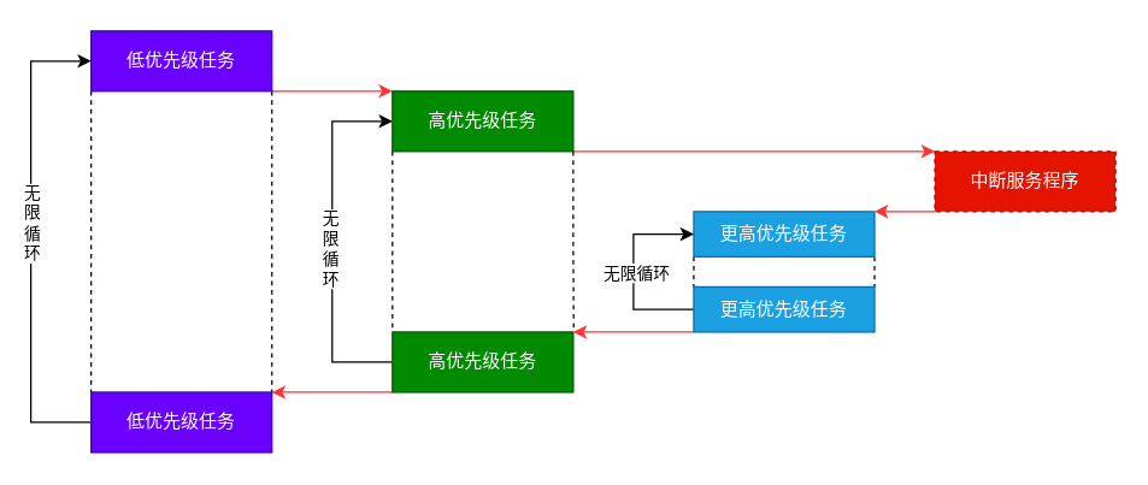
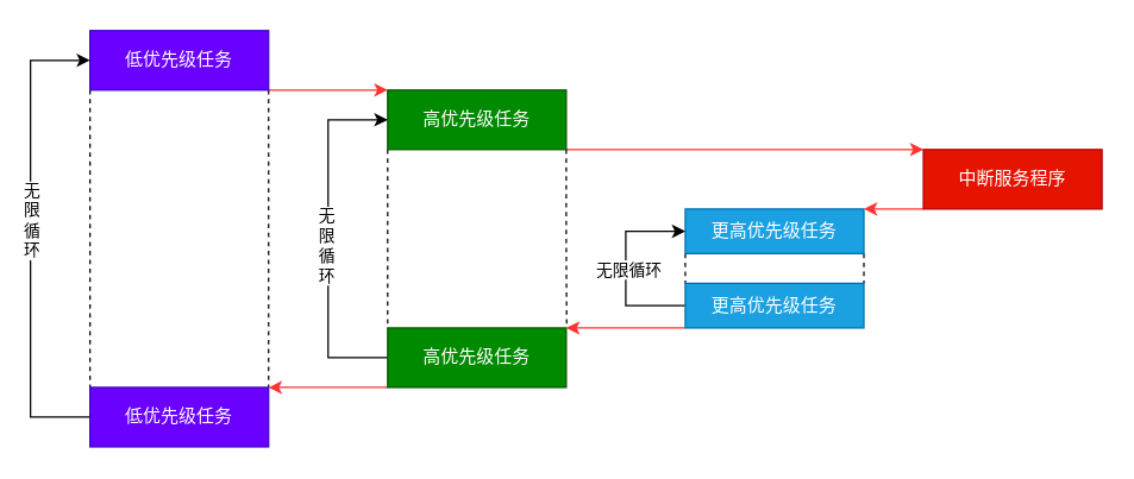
- <mxCell id="22" value="中断服务程序" style="rounded=0;whiteSpace=wrap;html=1;fillColor=#e51400;strokeColor=#B20000;fontColor=#ffffff;dashed=1;" vertex="1" parent="1"><mxGeometry x="620" y="100" width="120" height="40" as="geometry" /></mxCell>
+ <mxCell id="22" value="中断服务程序" style="rounded=0;whiteSpace=wrap;html=1;fillColor=#e51400;strokeColor=#B20000;fontColor=#ffffff;" vertex="1" parent="1"><mxGeometry x="620" y="100" width="120" height="40" as="geometry" /></mxCell>
